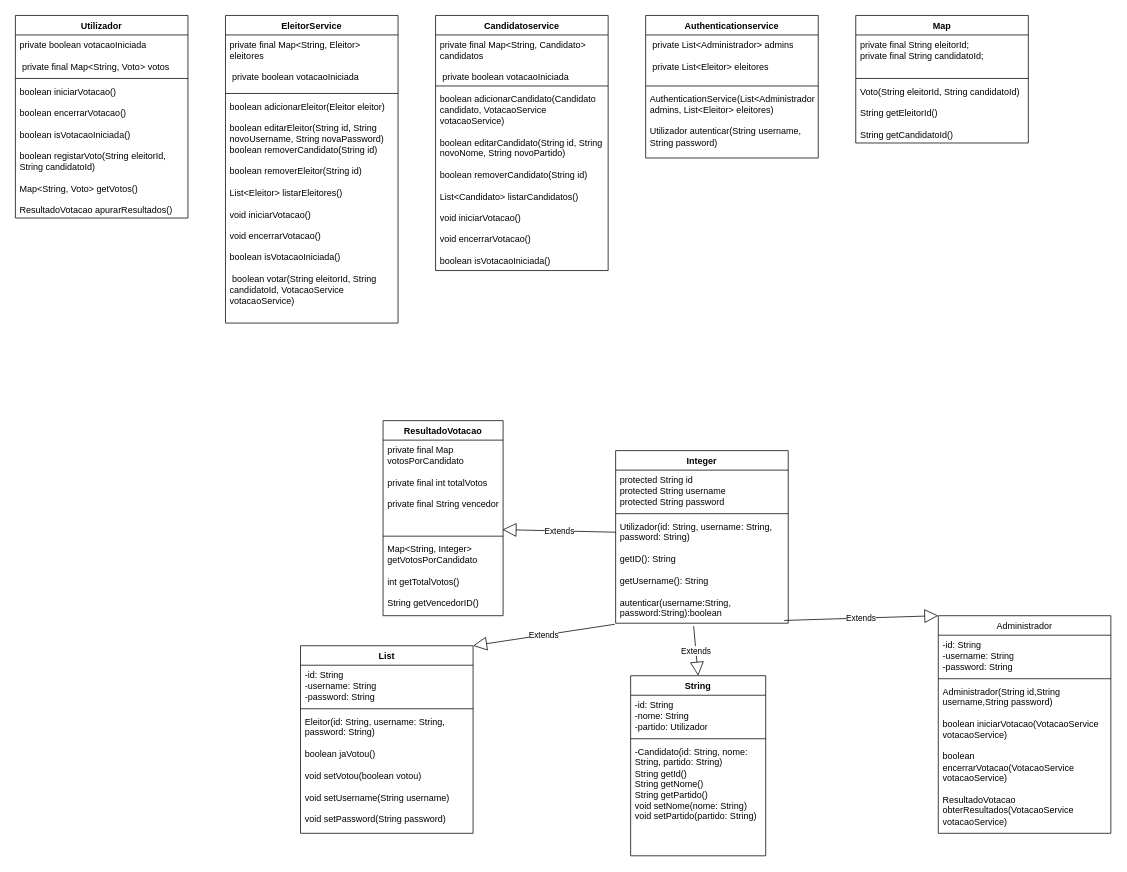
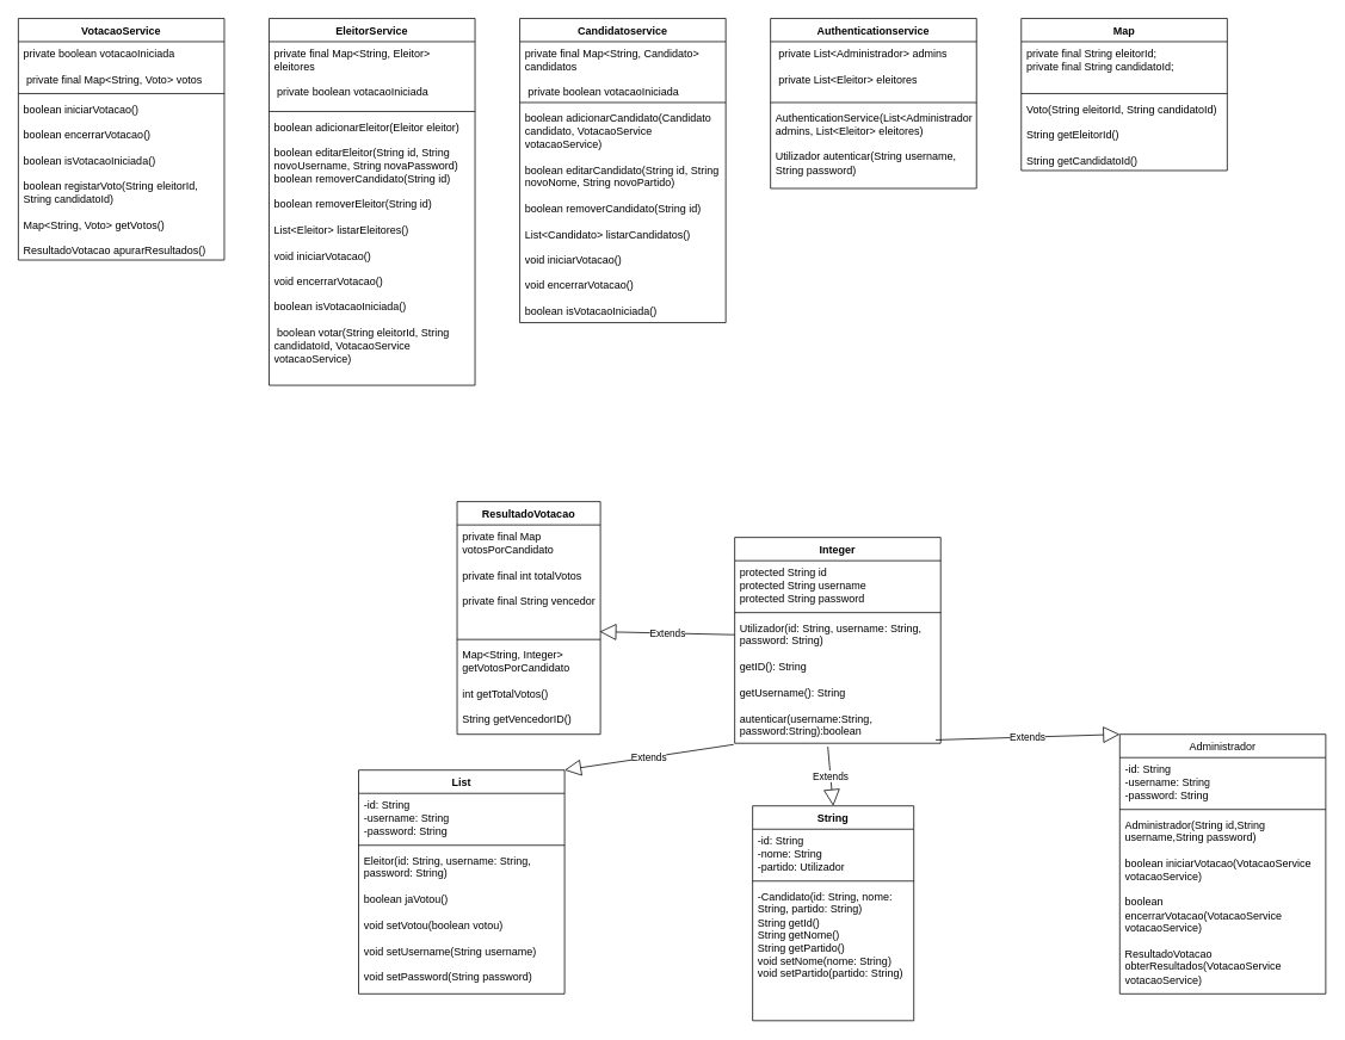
- <mxCell id="36" value="Utilizador" style="swimlane;fontStyle=1;align=center;verticalAlign=top;childLayout=stackLayout;horizontal=1;startSize=26;horizontalStack=0;resizeParent=1;resizeParentMax=0;resizeLast=0;collapsible=1;marginBottom=0;whiteSpace=wrap;html=1;" vertex="1" parent="1"><mxGeometry x="20" y="20" width="230" height="270" as="geometry" /></mxCell>
+ <mxCell id="36" value="VotacaoService" style="swimlane;fontStyle=1;align=center;verticalAlign=top;childLayout=stackLayout;horizontal=1;startSize=26;horizontalStack=0;resizeParent=1;resizeParentMax=0;resizeLast=0;collapsible=1;marginBottom=0;whiteSpace=wrap;html=1;" vertex="1" parent="1"><mxGeometry x="20" y="20" width="230" height="270" as="geometry" /></mxCell>
